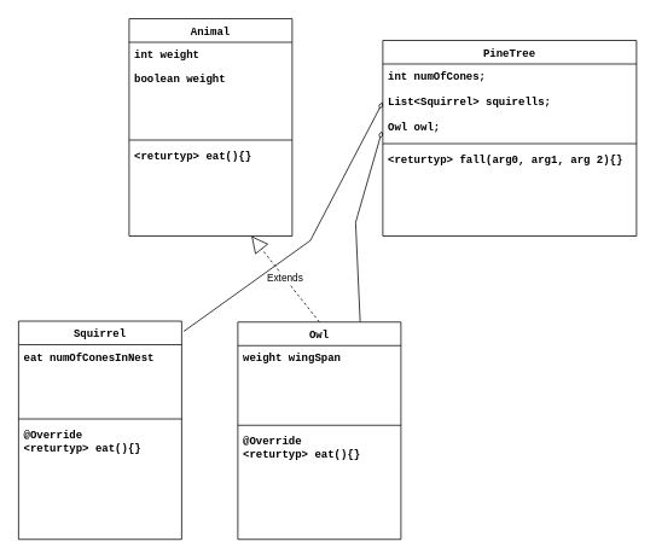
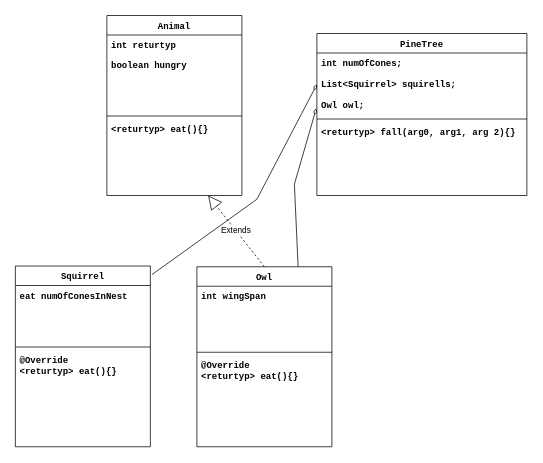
- <mxCell id="18" value="int weight" style="text;align=left;verticalAlign=top;spacingLeft=4;spacingRight=4;overflow=hidden;rotatable=0;points=[[0,0.5],[1,0.5]];portConstraint=eastwest;fontFamily=Courier New;fontStyle=1" parent="17" vertex="1"><mxGeometry y="26" width="180" height="26" as="geometry" /></mxCell>
+ <mxCell id="18" value="int returtyp" style="text;align=left;verticalAlign=top;spacingLeft=4;spacingRight=4;overflow=hidden;rotatable=0;points=[[0,0.5],[1,0.5]];portConstraint=eastwest;fontFamily=Courier New;fontStyle=1" parent="17" vertex="1"><mxGeometry y="26" width="180" height="26" as="geometry" /></mxCell>
- <mxCell id="19" value="boolean weight" style="text;align=left;verticalAlign=top;spacingLeft=4;spacingRight=4;overflow=hidden;rotatable=0;points=[[0,0.5],[1,0.5]];portConstraint=eastwest;rounded=0;shadow=0;html=0;fontFamily=Courier New;fontStyle=1" parent="17" vertex="1"><mxGeometry y="52" width="180" height="78" as="geometry" /></mxCell>
+ <mxCell id="19" value="boolean hungry" style="text;align=left;verticalAlign=top;spacingLeft=4;spacingRight=4;overflow=hidden;rotatable=0;points=[[0,0.5],[1,0.5]];portConstraint=eastwest;rounded=0;shadow=0;html=0;fontFamily=Courier New;fontStyle=1" parent="17" vertex="1"><mxGeometry y="52" width="180" height="78" as="geometry" /></mxCell>
- <mxCell id="14" value="weight wingSpan" style="text;align=left;verticalAlign=top;spacingLeft=4;spacingRight=4;overflow=hidden;rotatable=0;points=[[0,0.5],[1,0.5]];portConstraint=eastwest;fontFamily=Courier New;fontStyle=1" parent="13" vertex="1"><mxGeometry y="26" width="180" height="84" as="geometry" /></mxCell>
+ <mxCell id="14" value="int wingSpan" style="text;align=left;verticalAlign=top;spacingLeft=4;spacingRight=4;overflow=hidden;rotatable=0;points=[[0,0.5],[1,0.5]];portConstraint=eastwest;fontFamily=Courier New;fontStyle=1" parent="13" vertex="1"><mxGeometry y="26" width="180" height="84" as="geometry" /></mxCell>
